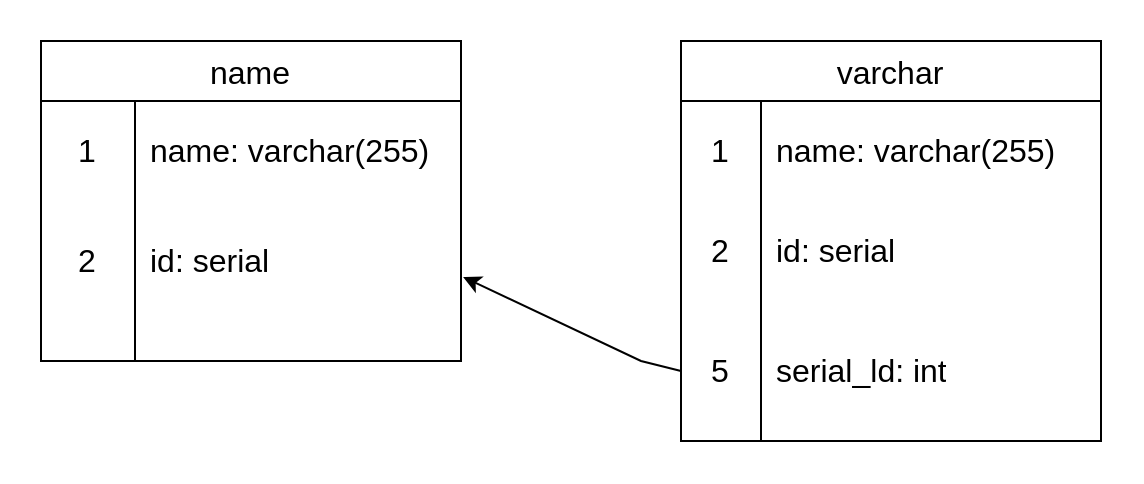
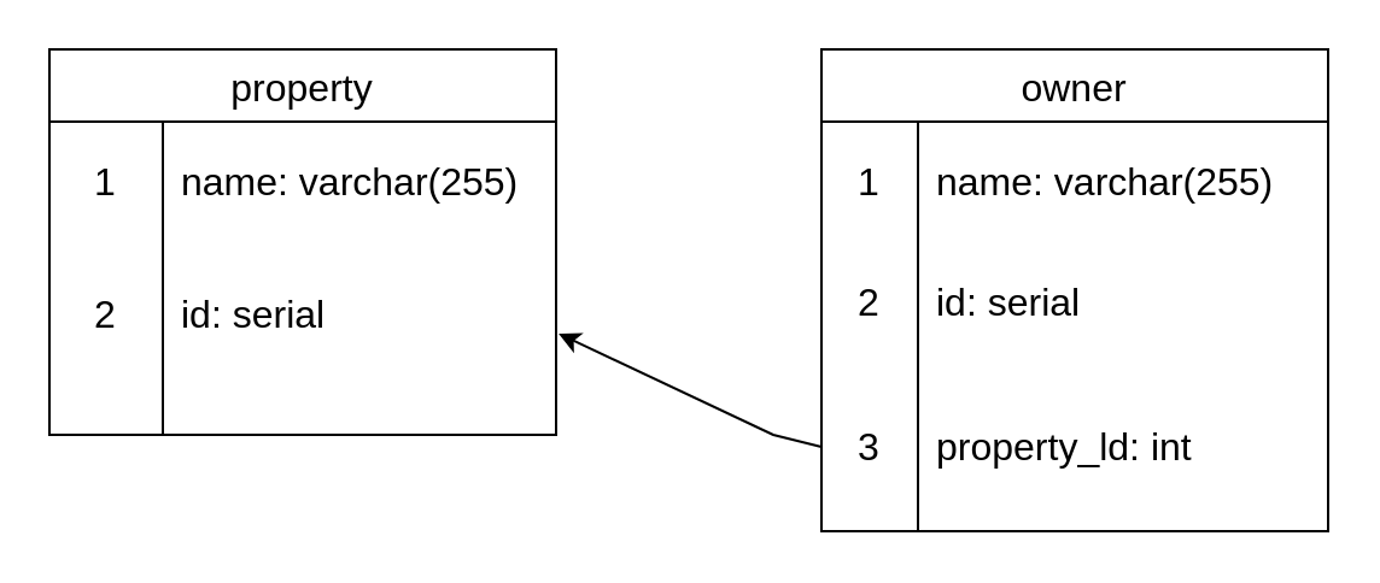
- <mxCell id="2" value="name" style="shape=table;startSize=30;container=1;collapsible=0;childLayout=tableLayout;fixedRows=1;rowLines=0;fontStyle=0;strokeColor=default;fontSize=16;" vertex="1" parent="1"><mxGeometry x="20" y="20" width="210" height="160" as="geometry" /></mxCell>
+ <mxCell id="2" value="property" style="shape=table;startSize=30;container=1;collapsible=0;childLayout=tableLayout;fixedRows=1;rowLines=0;fontStyle=0;strokeColor=default;fontSize=16;" vertex="1" parent="1"><mxGeometry x="20" y="20" width="210" height="160" as="geometry" /></mxCell>
- <mxCell id="12" value="varchar" style="shape=table;startSize=30;container=1;collapsible=0;childLayout=tableLayout;fixedRows=1;rowLines=0;fontStyle=0;strokeColor=default;fontSize=16;" vertex="1" parent="1"><mxGeometry x="340" y="20" width="210" height="200" as="geometry" /></mxCell>
+ <mxCell id="12" value="owner" style="shape=table;startSize=30;container=1;collapsible=0;childLayout=tableLayout;fixedRows=1;rowLines=0;fontStyle=0;strokeColor=default;fontSize=16;" vertex="1" parent="1"><mxGeometry x="340" y="20" width="210" height="200" as="geometry" /></mxCell>
- <mxCell id="20" value="5" style="shape=partialRectangle;html=1;whiteSpace=wrap;connectable=0;fillColor=none;top=0;left=0;bottom=0;right=0;overflow=hidden;strokeColor=inherit;fontSize=16;" vertex="1" parent="19"><mxGeometry width="40" height="70" as="geometry"><mxRectangle width="40" height="70" as="alternateBounds" /></mxGeometry></mxCell>
+ <mxCell id="20" value="3" style="shape=partialRectangle;html=1;whiteSpace=wrap;connectable=0;fillColor=none;top=0;left=0;bottom=0;right=0;overflow=hidden;strokeColor=inherit;fontSize=16;" vertex="1" parent="19"><mxGeometry width="40" height="70" as="geometry"><mxRectangle width="40" height="70" as="alternateBounds" /></mxGeometry></mxCell>
- <mxCell id="21" value="serial_ld: int" style="shape=partialRectangle;html=1;whiteSpace=wrap;connectable=0;fillColor=none;top=0;left=0;bottom=0;right=0;align=left;spacingLeft=6;overflow=hidden;strokeColor=inherit;fontSize=16;" vertex="1" parent="19"><mxGeometry x="40" width="170" height="70" as="geometry"><mxRectangle width="170" height="70" as="alternateBounds" /></mxGeometry></mxCell>
+ <mxCell id="21" value="property_ld: int" style="shape=partialRectangle;html=1;whiteSpace=wrap;connectable=0;fillColor=none;top=0;left=0;bottom=0;right=0;align=left;spacingLeft=6;overflow=hidden;strokeColor=inherit;fontSize=16;" vertex="1" parent="19"><mxGeometry x="40" width="170" height="70" as="geometry"><mxRectangle width="170" height="70" as="alternateBounds" /></mxGeometry></mxCell>
